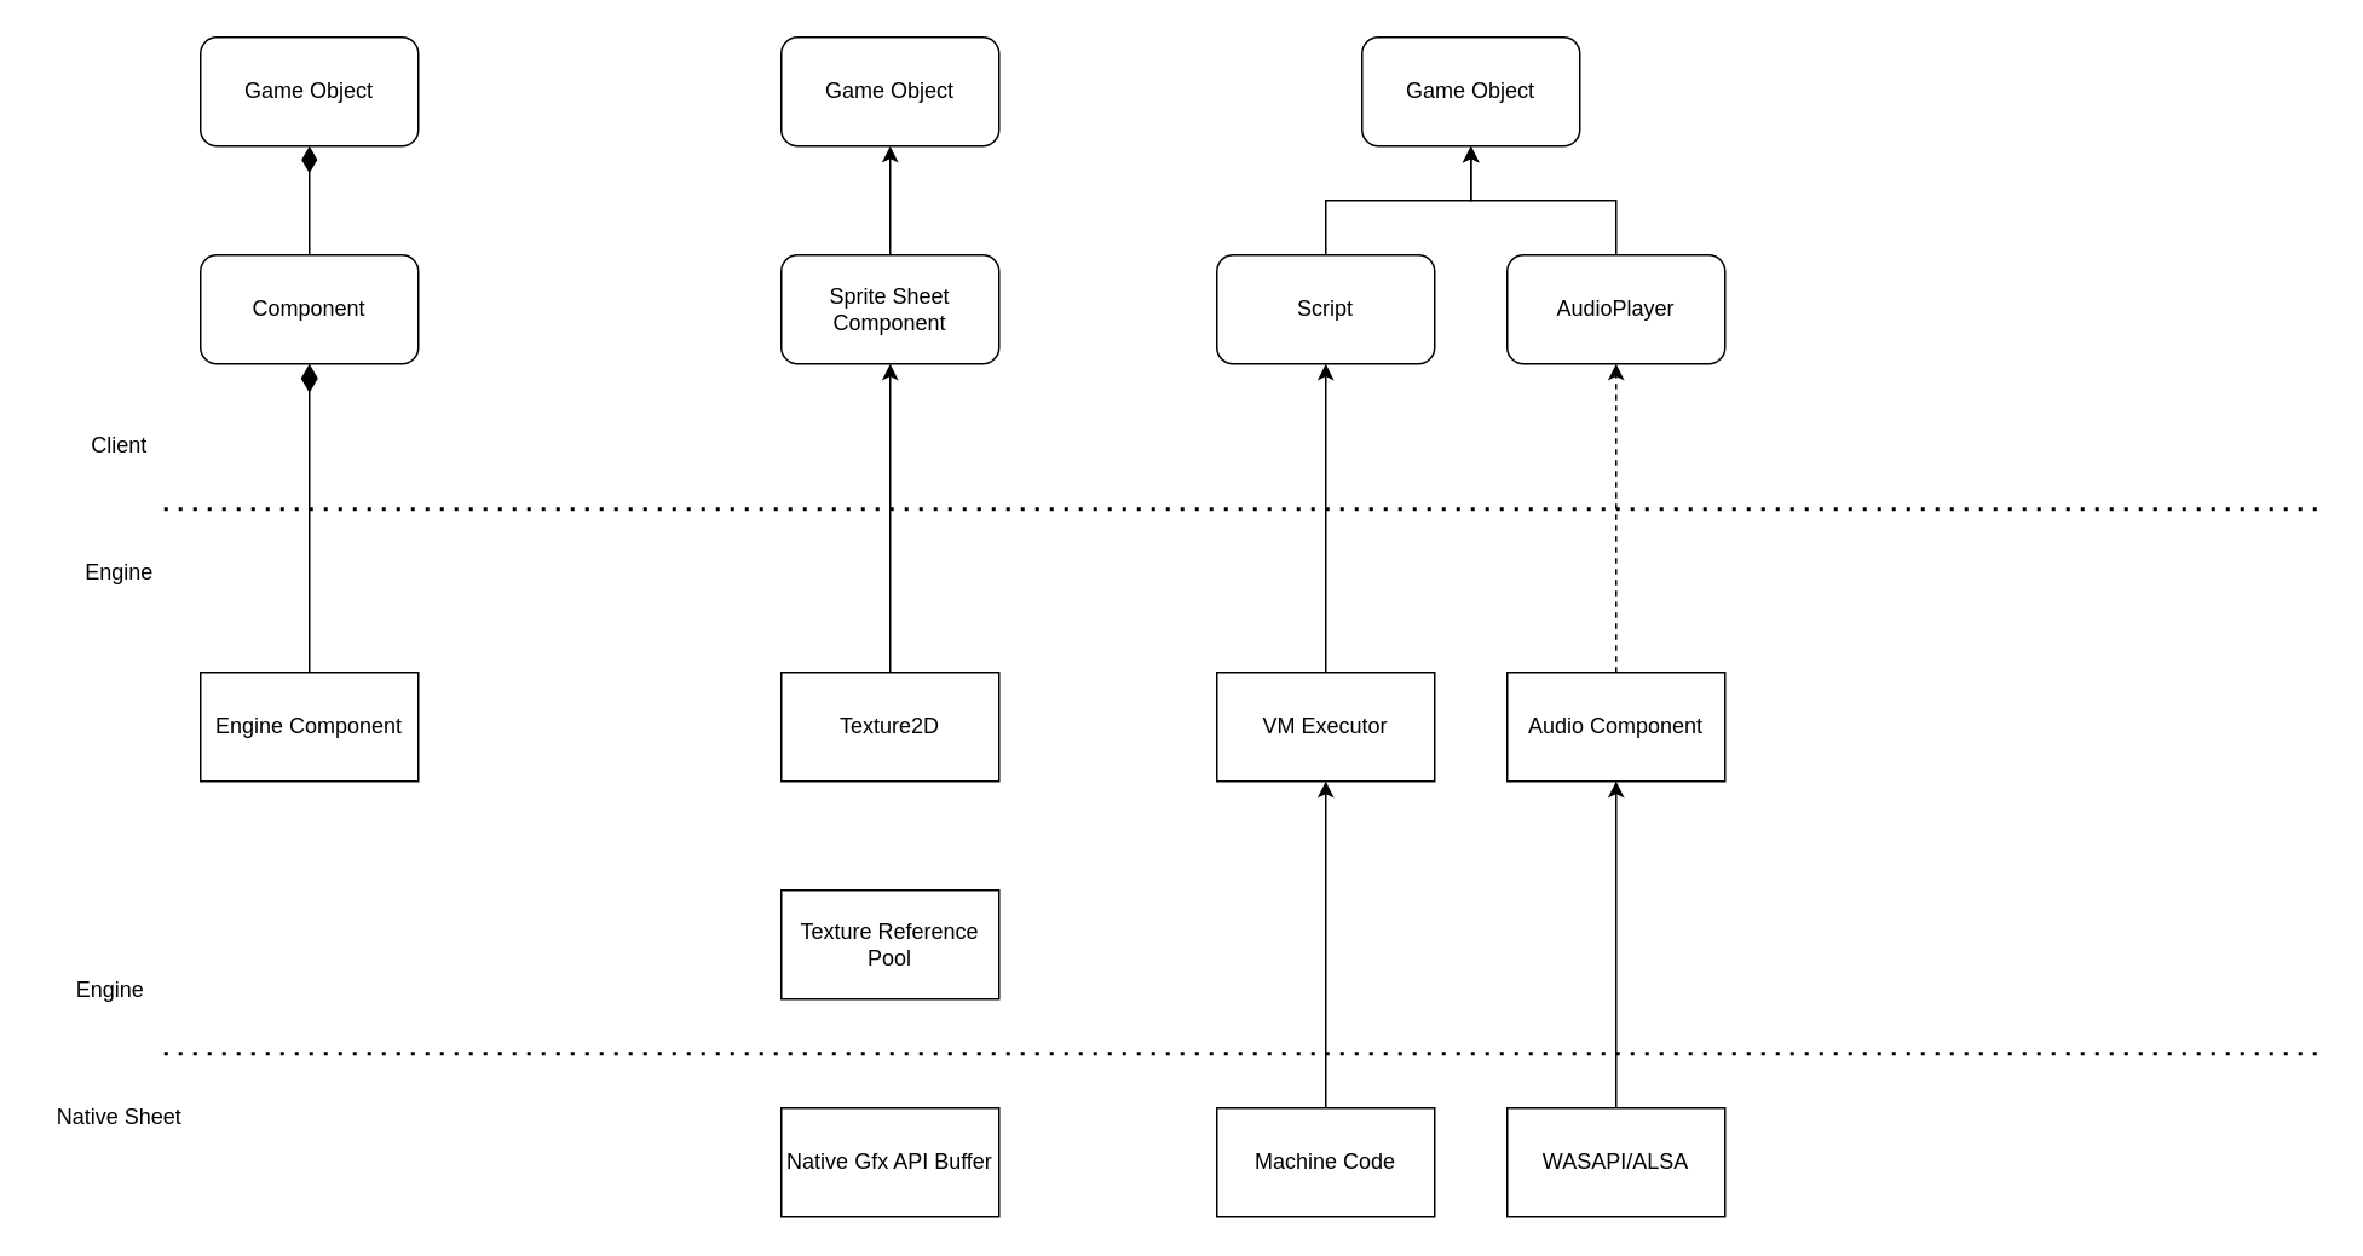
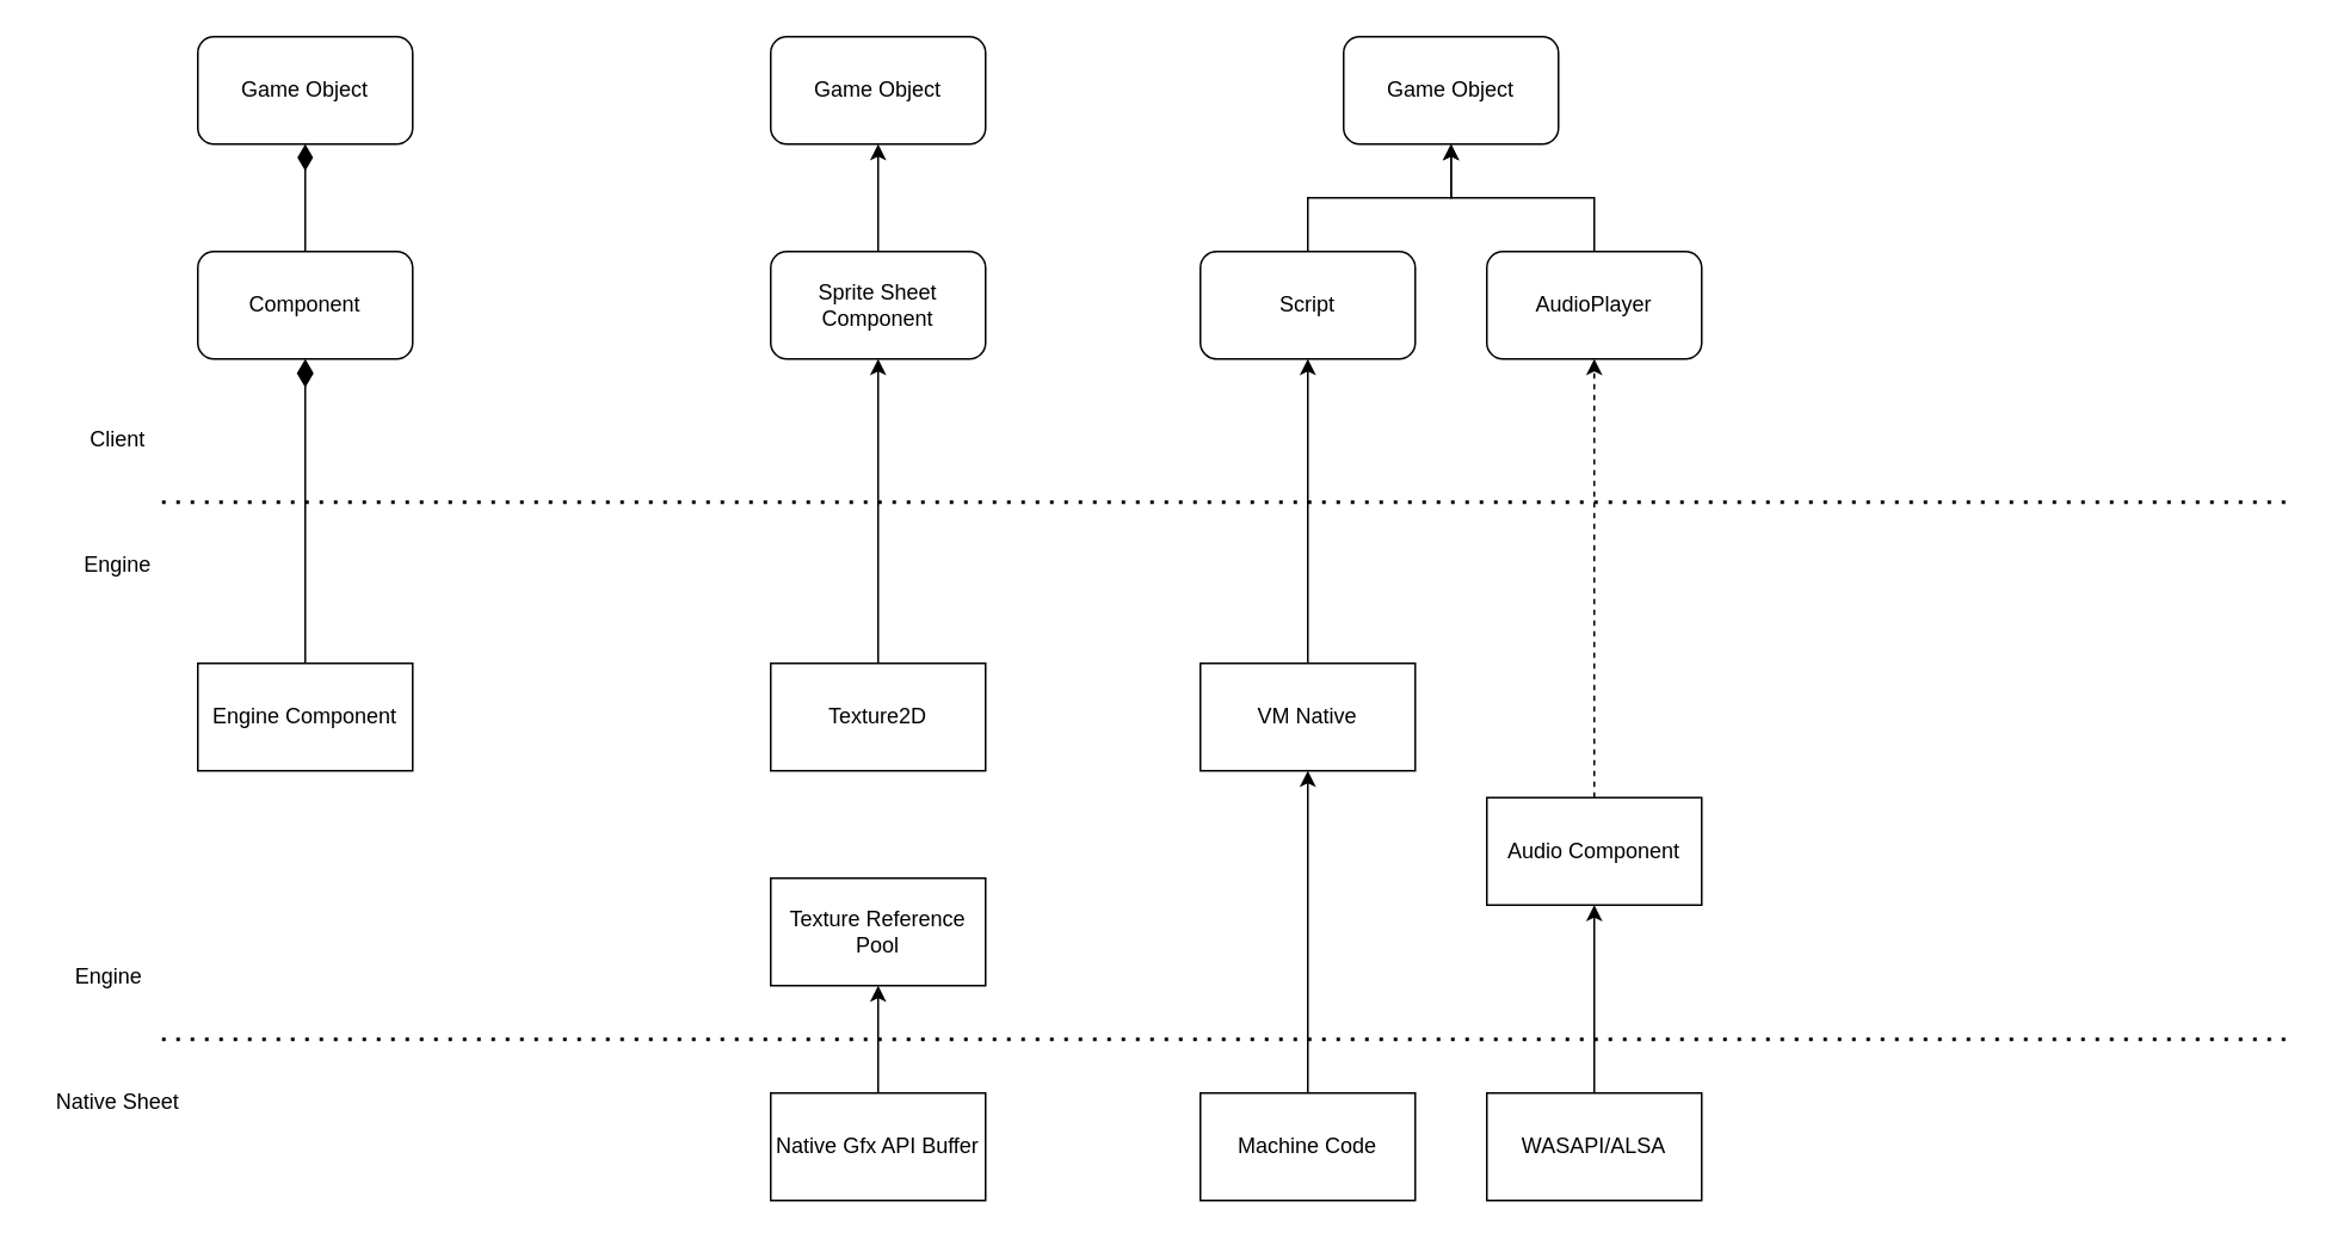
- <mxCell id="24" value="VM Executor" style="rounded=0;whiteSpace=wrap;html=1;" vertex="1" parent="1"><mxGeometry x="670" y="370" width="120" height="60" as="geometry" /></mxCell>
+ <mxCell id="24" value="VM Native" style="rounded=0;whiteSpace=wrap;html=1;" vertex="1" parent="1"><mxGeometry x="670" y="370" width="120" height="60" as="geometry" /></mxCell>
- <mxCell id="26" value="Audio Component" style="rounded=0;whiteSpace=wrap;html=1;" vertex="1" parent="1"><mxGeometry x="830" y="370" width="120" height="60" as="geometry" /></mxCell>
+ <mxCell id="26" value="Audio Component" style="rounded=0;whiteSpace=wrap;html=1;" vertex="1" parent="1"><mxGeometry x="830" y="445" width="120" height="60" as="geometry" /></mxCell>
+ <mxCell id="16" style="edgeStyle=orthogonalEdgeStyle;rounded=0;orthogonalLoop=1;jettySize=auto;html=1;entryX=0.5;entryY=1;entryDx=0;entryDy=0;" edge="1" parent="1" source="17" target="15"><mxGeometry relative="1" as="geometry" /></mxCell>
